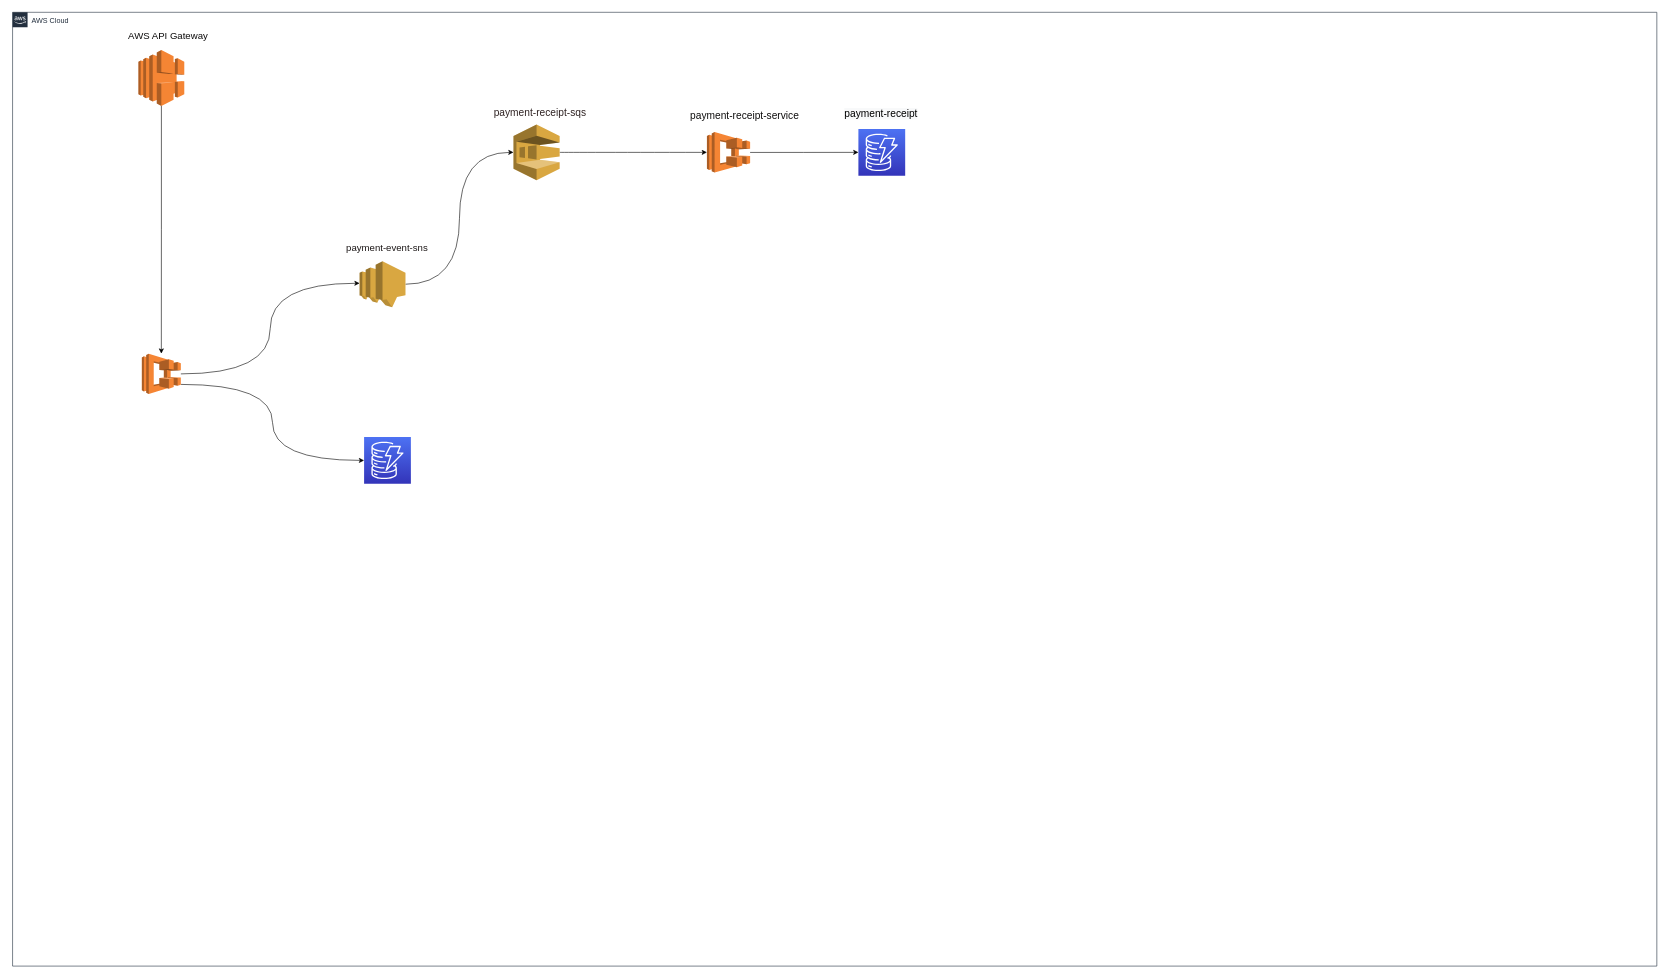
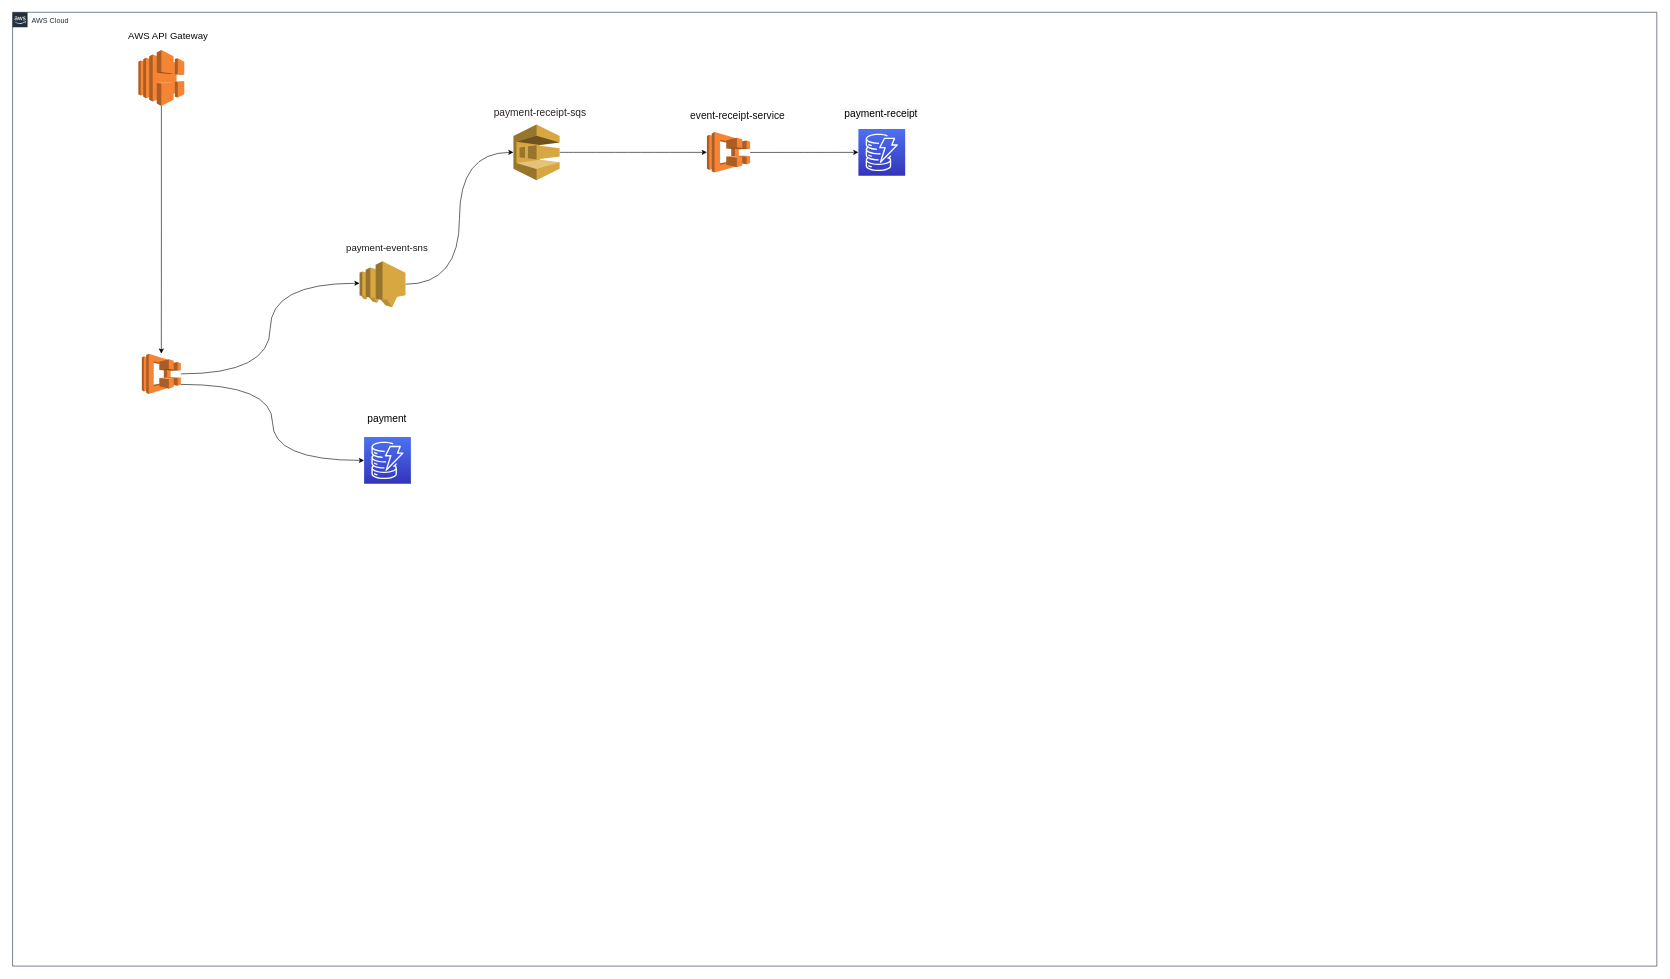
- <mxCell id="6" value="payment-receipt-service" style="text;align=left;verticalAlign=top;resizable=0;points=[];autosize=1;strokeColor=none;fillColor=none;fontColor=#100f0f;labelBackgroundColor=none;labelBorderColor=none;fontSize=17;" parent="2" vertex="1"><mxGeometry x="1128" y="156" width="199" height="32" as="geometry" /></mxCell>
+ <mxCell id="6" value="event-receipt-service" style="text;align=left;verticalAlign=top;resizable=0;points=[];autosize=1;strokeColor=none;fillColor=none;fontColor=#100f0f;labelBackgroundColor=none;labelBorderColor=none;fontSize=17;" parent="2" vertex="1"><mxGeometry x="1128" y="156" width="199" height="32" as="geometry" /></mxCell>
+ <mxCell id="11" value="&lt;font style=&quot;font-size: 17px;&quot;&gt;payment&lt;/font&gt;" style="text;html=1;align=center;verticalAlign=middle;resizable=0;points=[];autosize=1;fontSize=14;labelBorderColor=none;labelBackgroundColor=none;fontColor=#000000;" parent="2" vertex="1"><mxGeometry x="586" y="668" width="75" height="22" as="geometry" /></mxCell>
